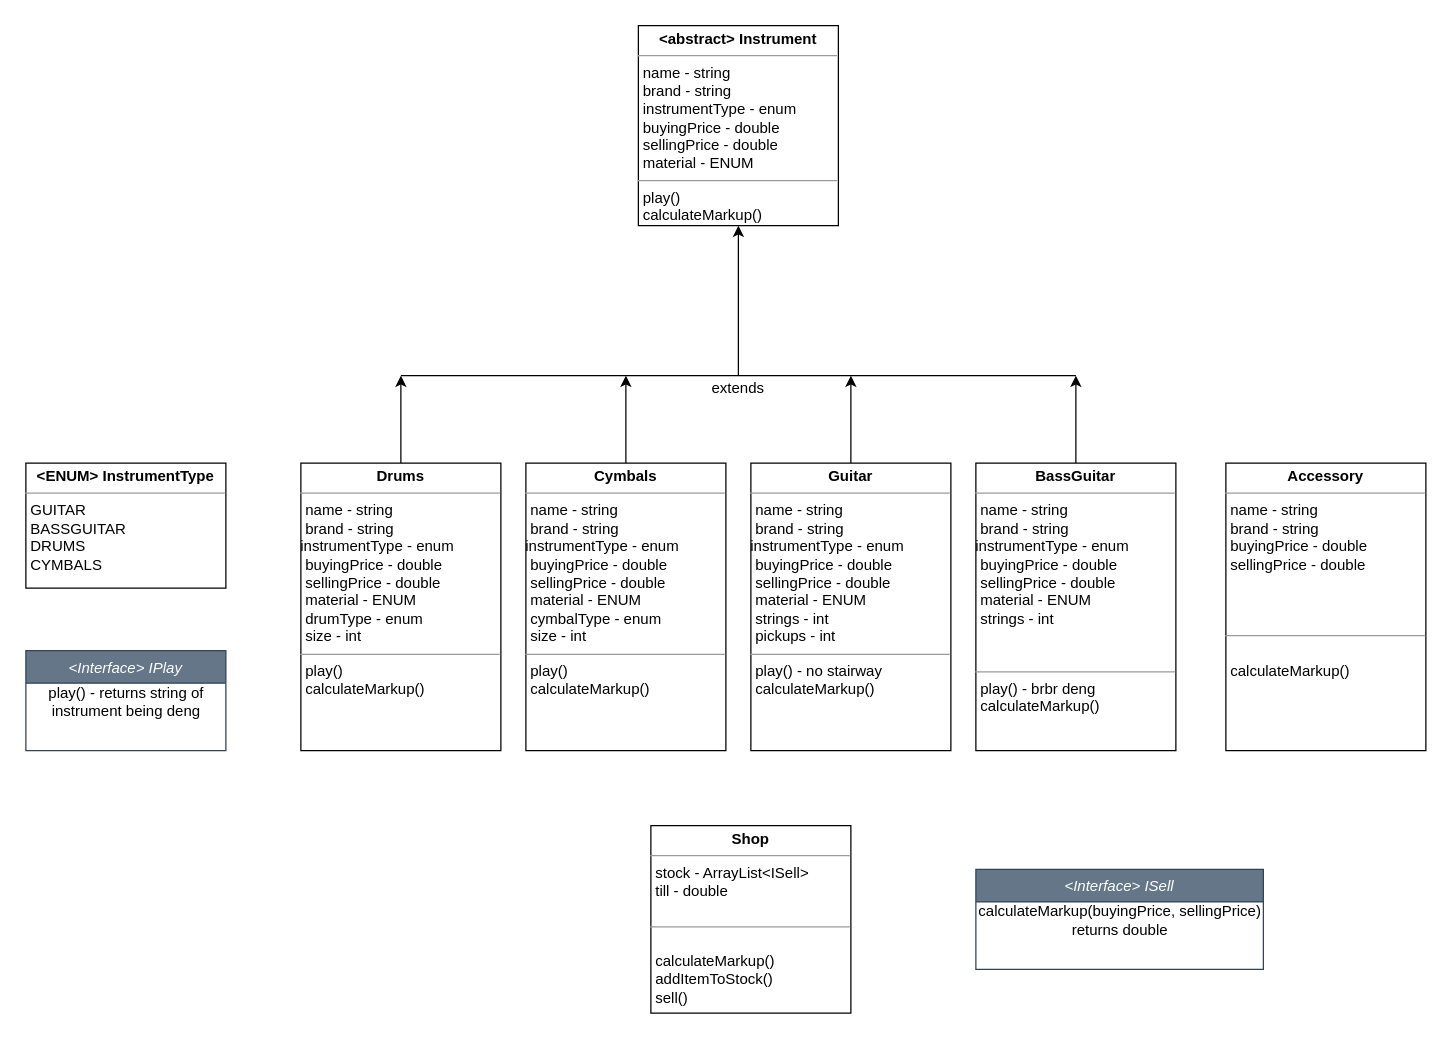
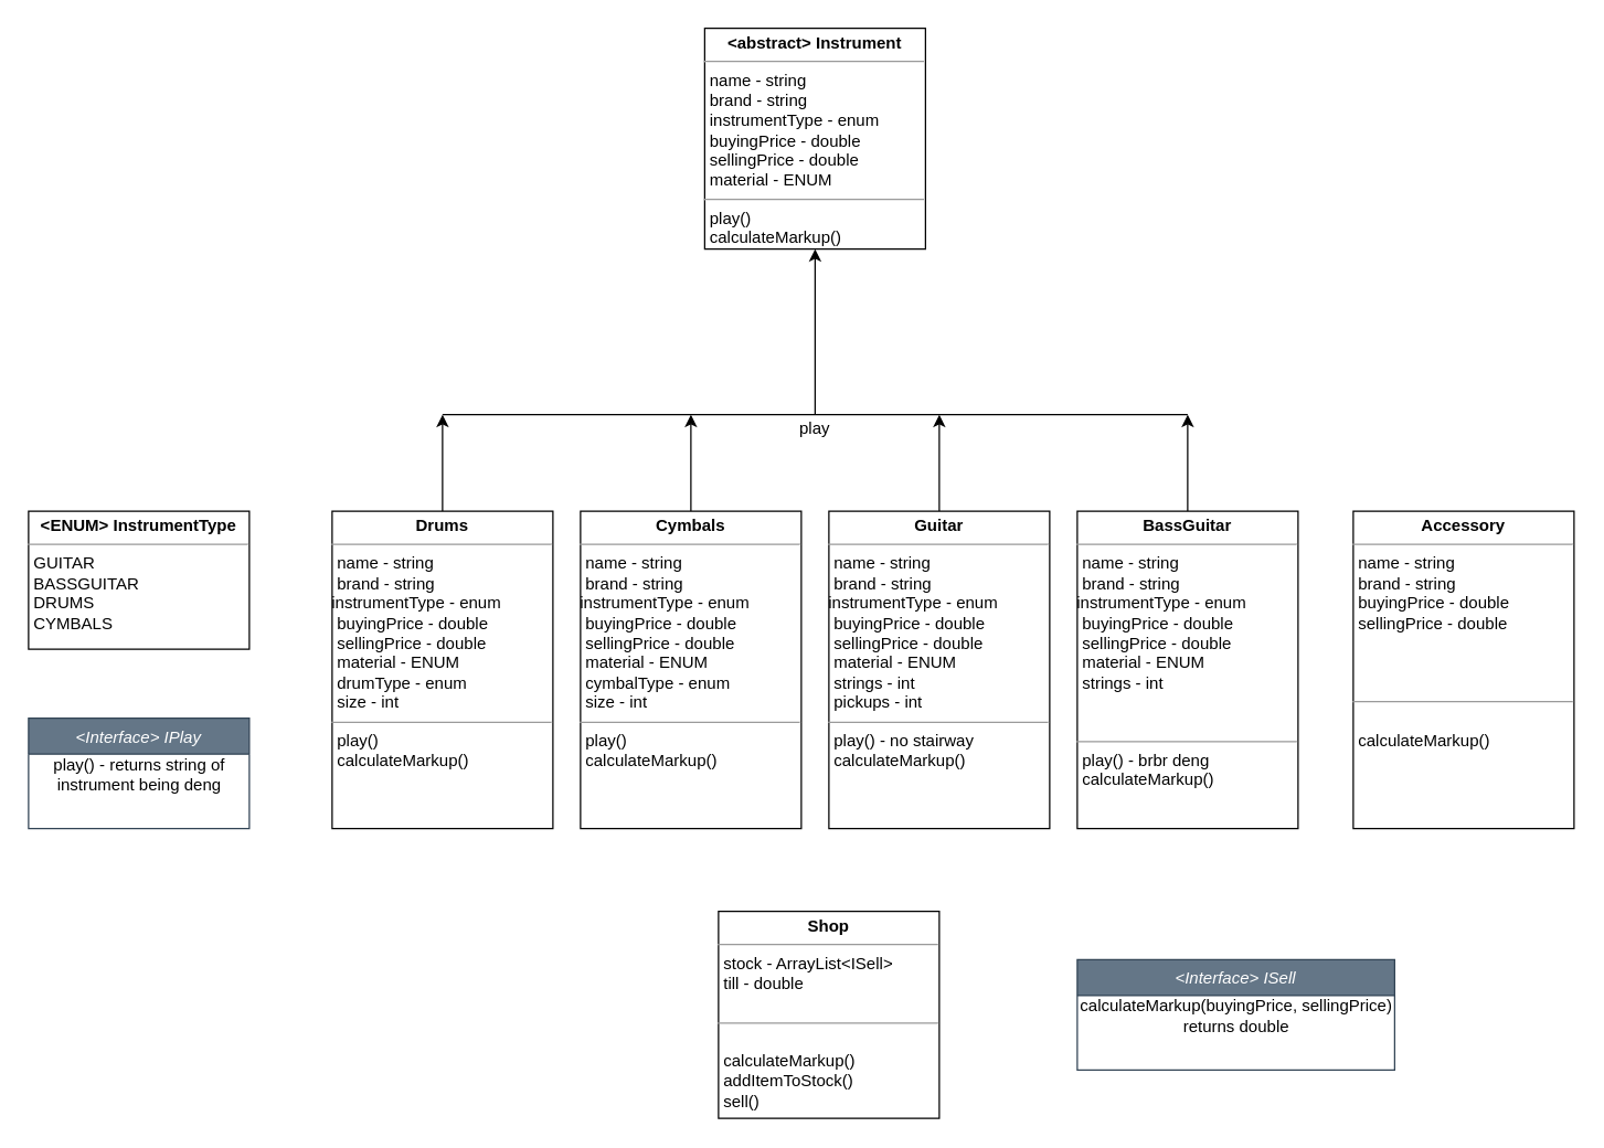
- <mxCell id="18" value="extends" style="text;html=1;strokeColor=none;fillColor=none;align=center;verticalAlign=middle;whiteSpace=wrap;rounded=0;glass=0;sketch=0;" vertex="1" parent="1"><mxGeometry x="570" y="300" width="40" height="20" as="geometry" /></mxCell>
+ <mxCell id="18" value="play" style="text;html=1;strokeColor=none;fillColor=none;align=center;verticalAlign=middle;whiteSpace=wrap;rounded=0;glass=0;sketch=0;" vertex="1" parent="1"><mxGeometry x="570" y="300" width="40" height="20" as="geometry" /></mxCell>
